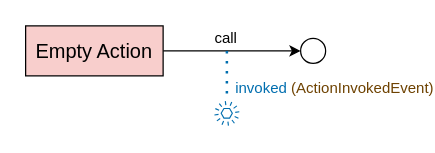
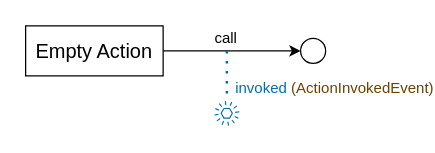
- <mxCell id="4" value="Empty Action" style="rounded=0;whiteSpace=wrap;html=1;fontSize=16;fillColor=#f8cecc;" vertex="1" parent="1"><mxGeometry x="20" y="20" width="110" height="40" as="geometry" /></mxCell>
+ <mxCell id="4" value="Empty Action" style="rounded=0;whiteSpace=wrap;html=1;fontSize=16;" vertex="1" parent="1"><mxGeometry x="20" y="20" width="110" height="40" as="geometry" /></mxCell>
